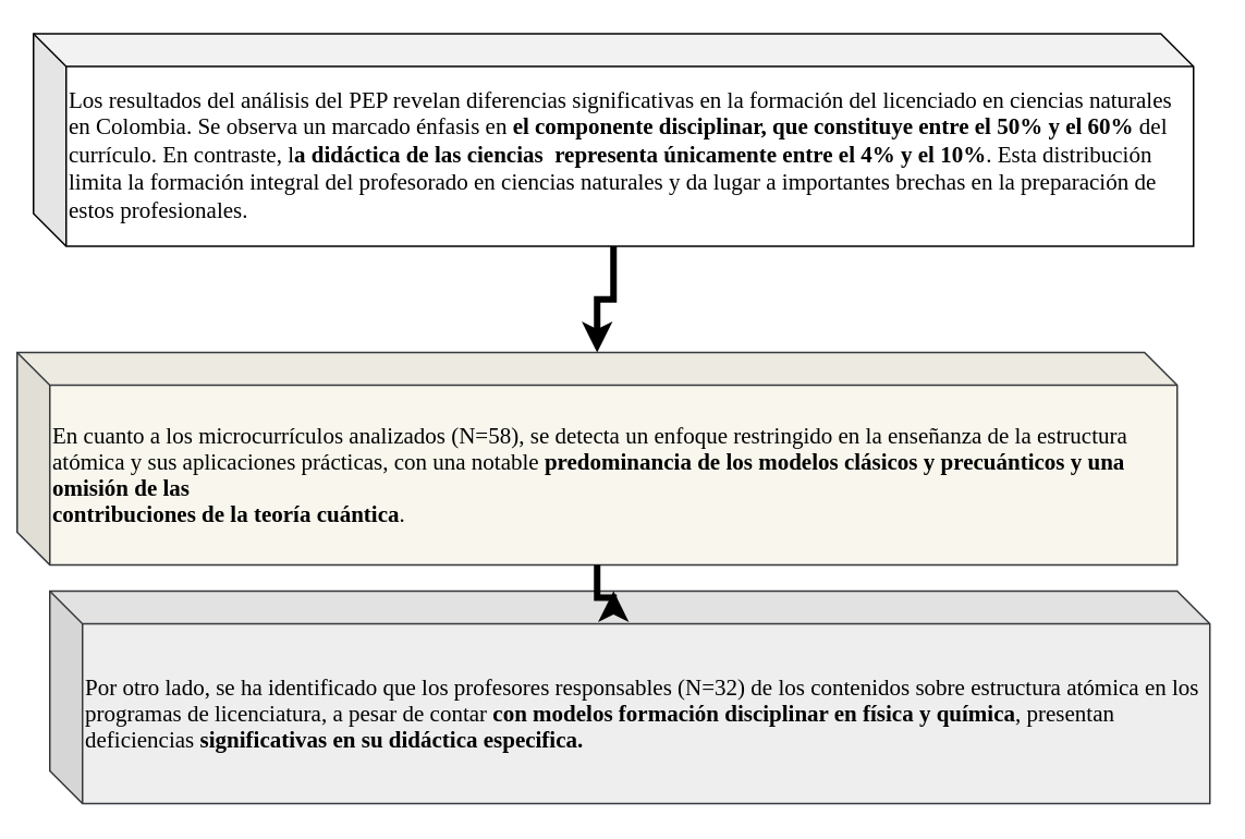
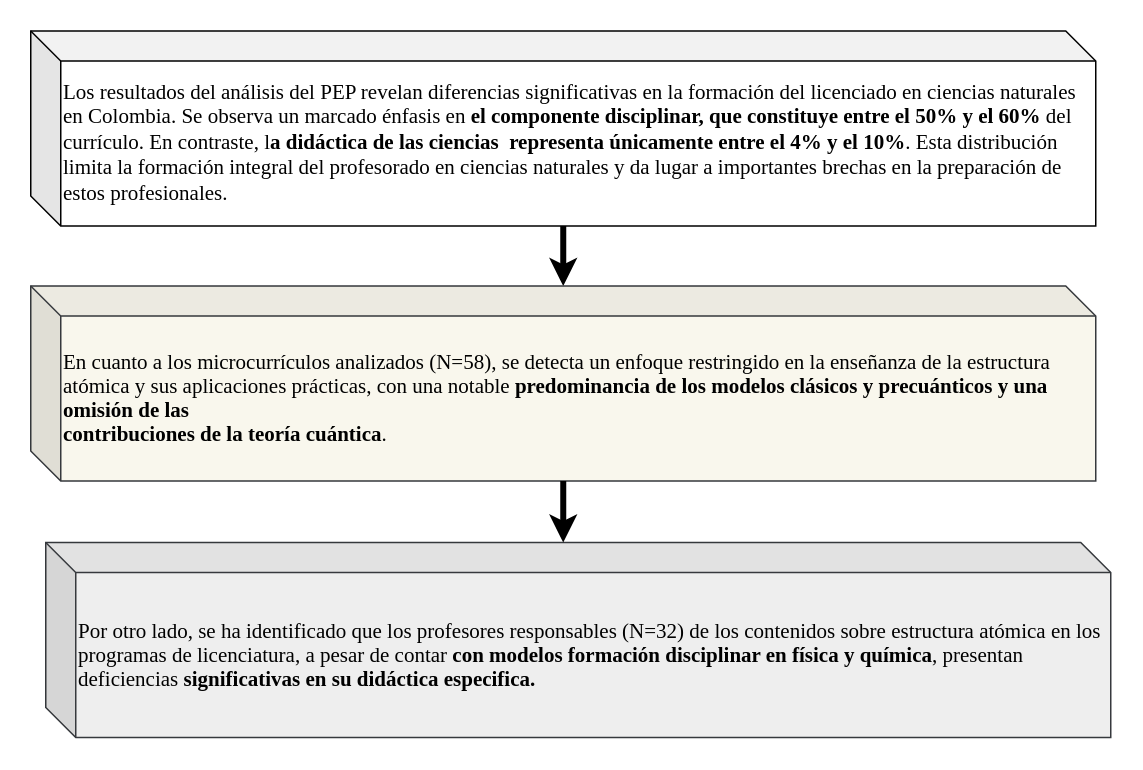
- <mxCell id="4" value="&lt;p style=&quot;language:es-CO;line-height:normal;margin-top:0pt;margin-bottom:0pt;&lt;br/&gt;margin-left:0in&quot;&gt;&lt;font face=&quot;Verdana&quot;&gt;En cuanto a los microcurrículos analizados (N=58), se detecta un enfoque restringido en la enseñanza de la estructura atómica y sus aplicaciones prácticas, con una notable&amp;nbsp;&lt;span style=&quot;font-weight: bold;&quot;&gt;predominancia de los modelos clásicos y &lt;/span&gt;&lt;span style=&quot;font-weight: bold;&quot;&gt;precuánticos&lt;/span&gt;&lt;span style=&quot;font-weight: bold;&quot;&gt; y una omisión de las&lt;br&gt;contribuciones de la teoría cuántica&lt;/span&gt;.&amp;nbsp;&lt;/font&gt;&lt;/p&gt;" style="shape=cube;whiteSpace=wrap;html=1;boundedLbl=1;backgroundOutline=1;darkOpacity=0.05;darkOpacity2=0.1;fontSize=14;align=left;fontFamily=Verdana;fillColor=#f9f7ed;strokeColor=#36393d;" vertex="1" parent="1"><mxGeometry x="10" y="215" width="710" height="130" as="geometry" /></mxCell>
+ <mxCell id="4" value="&lt;p style=&quot;language:es-CO;line-height:normal;margin-top:0pt;margin-bottom:0pt;&lt;br/&gt;margin-left:0in&quot;&gt;&lt;font face=&quot;Verdana&quot;&gt;En cuanto a los microcurrículos analizados (N=58), se detecta un enfoque restringido en la enseñanza de la estructura atómica y sus aplicaciones prácticas, con una notable&amp;nbsp;&lt;span style=&quot;font-weight: bold;&quot;&gt;predominancia de los modelos clásicos y &lt;/span&gt;&lt;span style=&quot;font-weight: bold;&quot;&gt;precuánticos&lt;/span&gt;&lt;span style=&quot;font-weight: bold;&quot;&gt; y una omisión de las&lt;br&gt;contribuciones de la teoría cuántica&lt;/span&gt;.&amp;nbsp;&lt;/font&gt;&lt;/p&gt;" style="shape=cube;whiteSpace=wrap;html=1;boundedLbl=1;backgroundOutline=1;darkOpacity=0.05;darkOpacity2=0.1;fontSize=14;align=left;fontFamily=Verdana;fillColor=#f9f7ed;strokeColor=#36393d;" vertex="1" parent="1"><mxGeometry x="20" y="190" width="710" height="130" as="geometry" /></mxCell>
